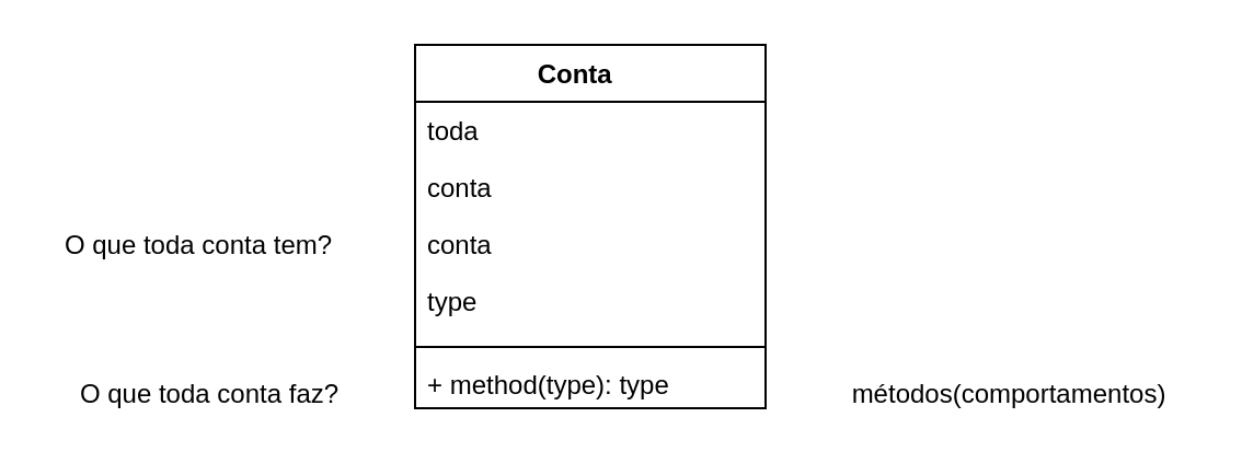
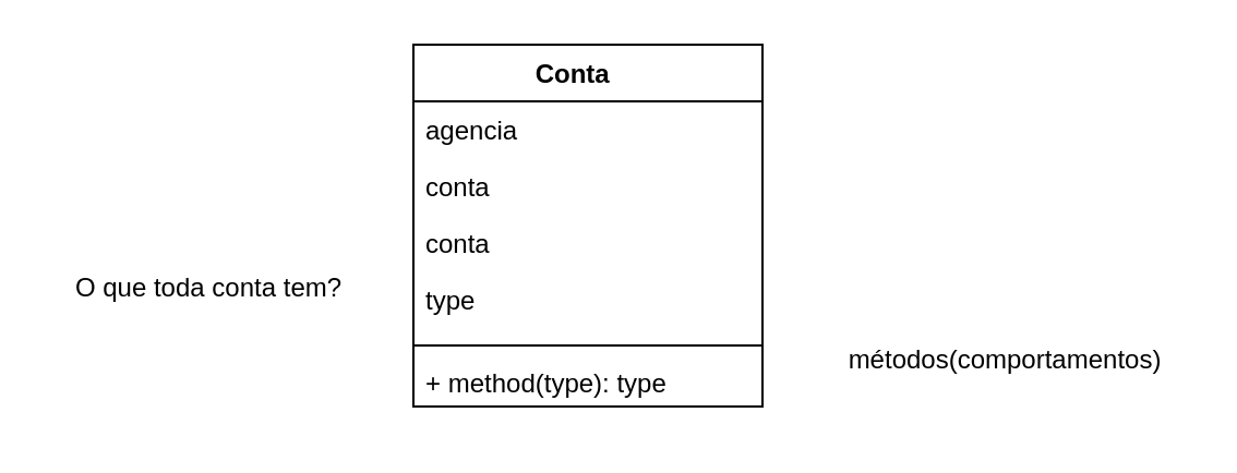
- <mxCell id="6" value="toda" style="text;strokeColor=none;fillColor=none;align=left;verticalAlign=top;spacingLeft=4;spacingRight=4;overflow=hidden;rotatable=0;points=[[0,0.5],[1,0.5]];portConstraint=eastwest;" vertex="1" parent="5"><mxGeometry y="26" width="160" height="26" as="geometry" /></mxCell>
+ <mxCell id="6" value="agencia" style="text;strokeColor=none;fillColor=none;align=left;verticalAlign=top;spacingLeft=4;spacingRight=4;overflow=hidden;rotatable=0;points=[[0,0.5],[1,0.5]];portConstraint=eastwest;" vertex="1" parent="5"><mxGeometry y="26" width="160" height="26" as="geometry" /></mxCell>
- <mxCell id="2" value="O que toda conta tem?" style="text;html=1;align=center;verticalAlign=middle;resizable=0;points=[];autosize=1;strokeColor=none;fillColor=none;" vertex="1" parent="1"><mxGeometry x="15" y="97" width="150" height="30" as="geometry" /></mxCell>
+ <mxCell id="2" value="O que toda conta tem?" style="text;html=1;align=center;verticalAlign=middle;resizable=0;points=[];autosize=1;strokeColor=none;fillColor=none;" vertex="1" parent="1"><mxGeometry x="20" y="117" width="150" height="30" as="geometry" /></mxCell>
- <mxCell id="3" value="O que toda conta faz?" style="text;html=1;align=center;verticalAlign=middle;resizable=0;points=[];autosize=1;strokeColor=none;fillColor=none;" vertex="1" parent="1"><mxGeometry x="25" y="165" width="140" height="30" as="geometry" /></mxCell>
- <mxCell id="4" value="métodos(comportamentos)" style="text;html=1;align=center;verticalAlign=middle;resizable=0;points=[];autosize=1;strokeColor=none;fillColor=none;" vertex="1" parent="1"><mxGeometry x="375" y="165" width="170" height="30" as="geometry" /></mxCell>
+ <mxCell id="4" value="métodos(comportamentos)" style="text;html=1;align=center;verticalAlign=middle;resizable=0;points=[];autosize=1;strokeColor=none;fillColor=none;" vertex="1" parent="1"><mxGeometry x="375" y="150" width="170" height="30" as="geometry" /></mxCell>
